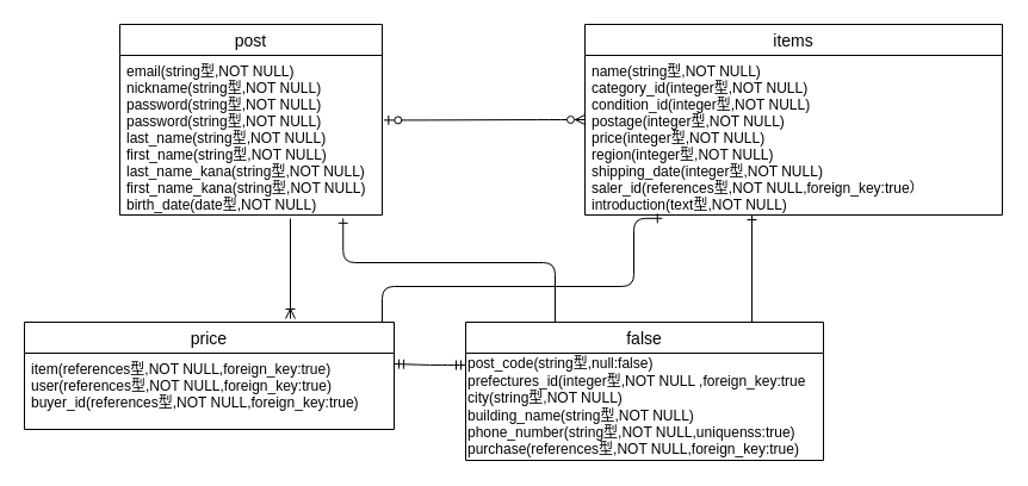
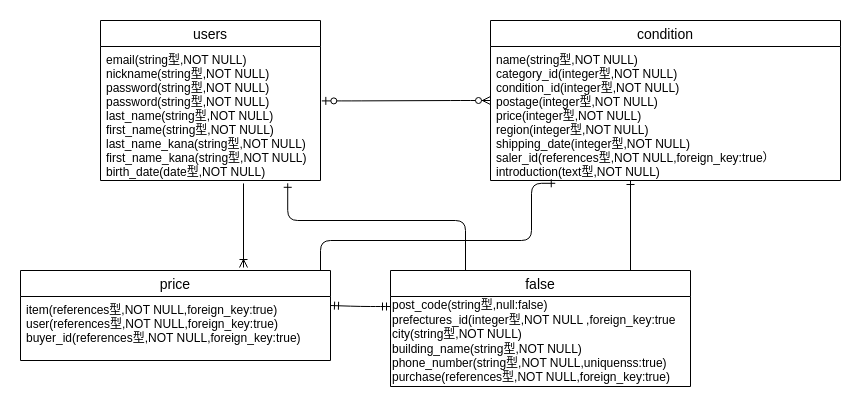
- <mxCell id="4" value="post" style="swimlane;fontStyle=0;childLayout=stackLayout;horizontal=1;startSize=26;horizontalStack=0;resizeParent=1;resizeParentMax=0;resizeLast=0;collapsible=1;marginBottom=0;align=center;fontSize=14;" parent="1" vertex="1"><mxGeometry x="100" y="20" width="220" height="160" as="geometry" /></mxCell>
+ <mxCell id="4" value="users" style="swimlane;fontStyle=0;childLayout=stackLayout;horizontal=1;startSize=26;horizontalStack=0;resizeParent=1;resizeParentMax=0;resizeLast=0;collapsible=1;marginBottom=0;align=center;fontSize=14;" parent="1" vertex="1"><mxGeometry x="100" y="20" width="220" height="160" as="geometry" /></mxCell>
- <mxCell id="2" value="items" style="swimlane;fontStyle=0;childLayout=stackLayout;horizontal=1;startSize=26;horizontalStack=0;resizeParent=1;resizeParentMax=0;resizeLast=0;collapsible=1;marginBottom=0;align=center;fontSize=14;" parent="1" vertex="1"><mxGeometry x="490" y="20" width="350" height="160" as="geometry" /></mxCell>
+ <mxCell id="2" value="condition" style="swimlane;fontStyle=0;childLayout=stackLayout;horizontal=1;startSize=26;horizontalStack=0;resizeParent=1;resizeParentMax=0;resizeLast=0;collapsible=1;marginBottom=0;align=center;fontSize=14;" parent="1" vertex="1"><mxGeometry x="490" y="20" width="350" height="160" as="geometry" /></mxCell>
